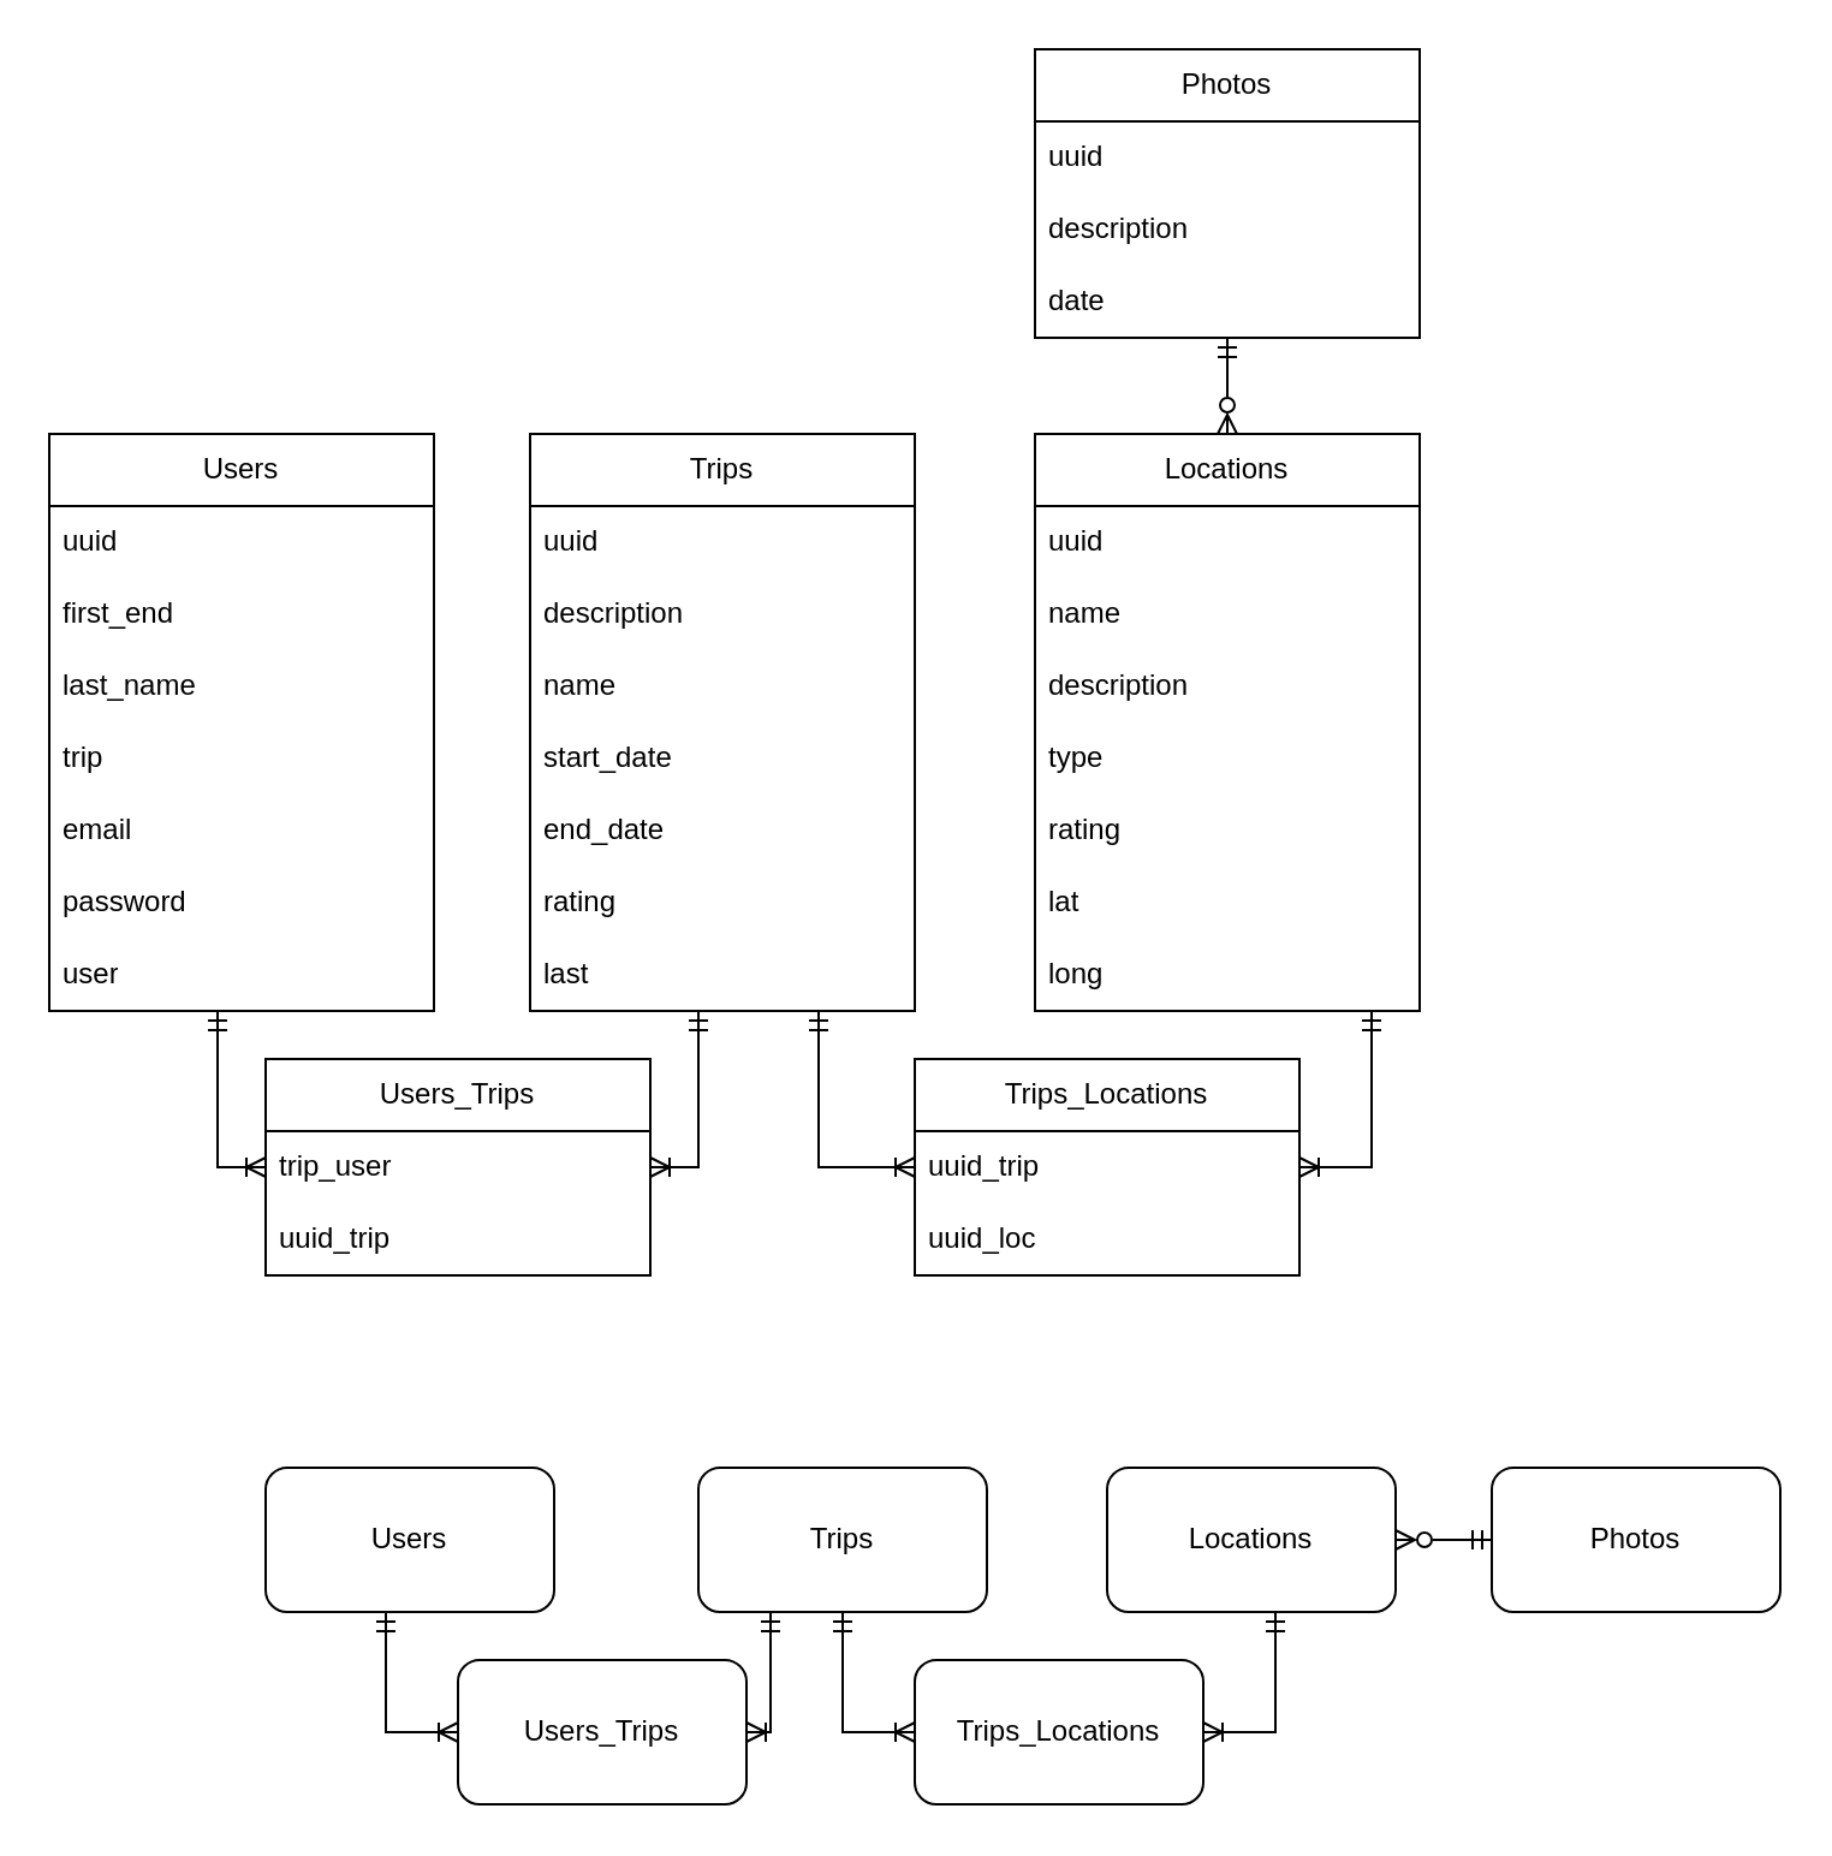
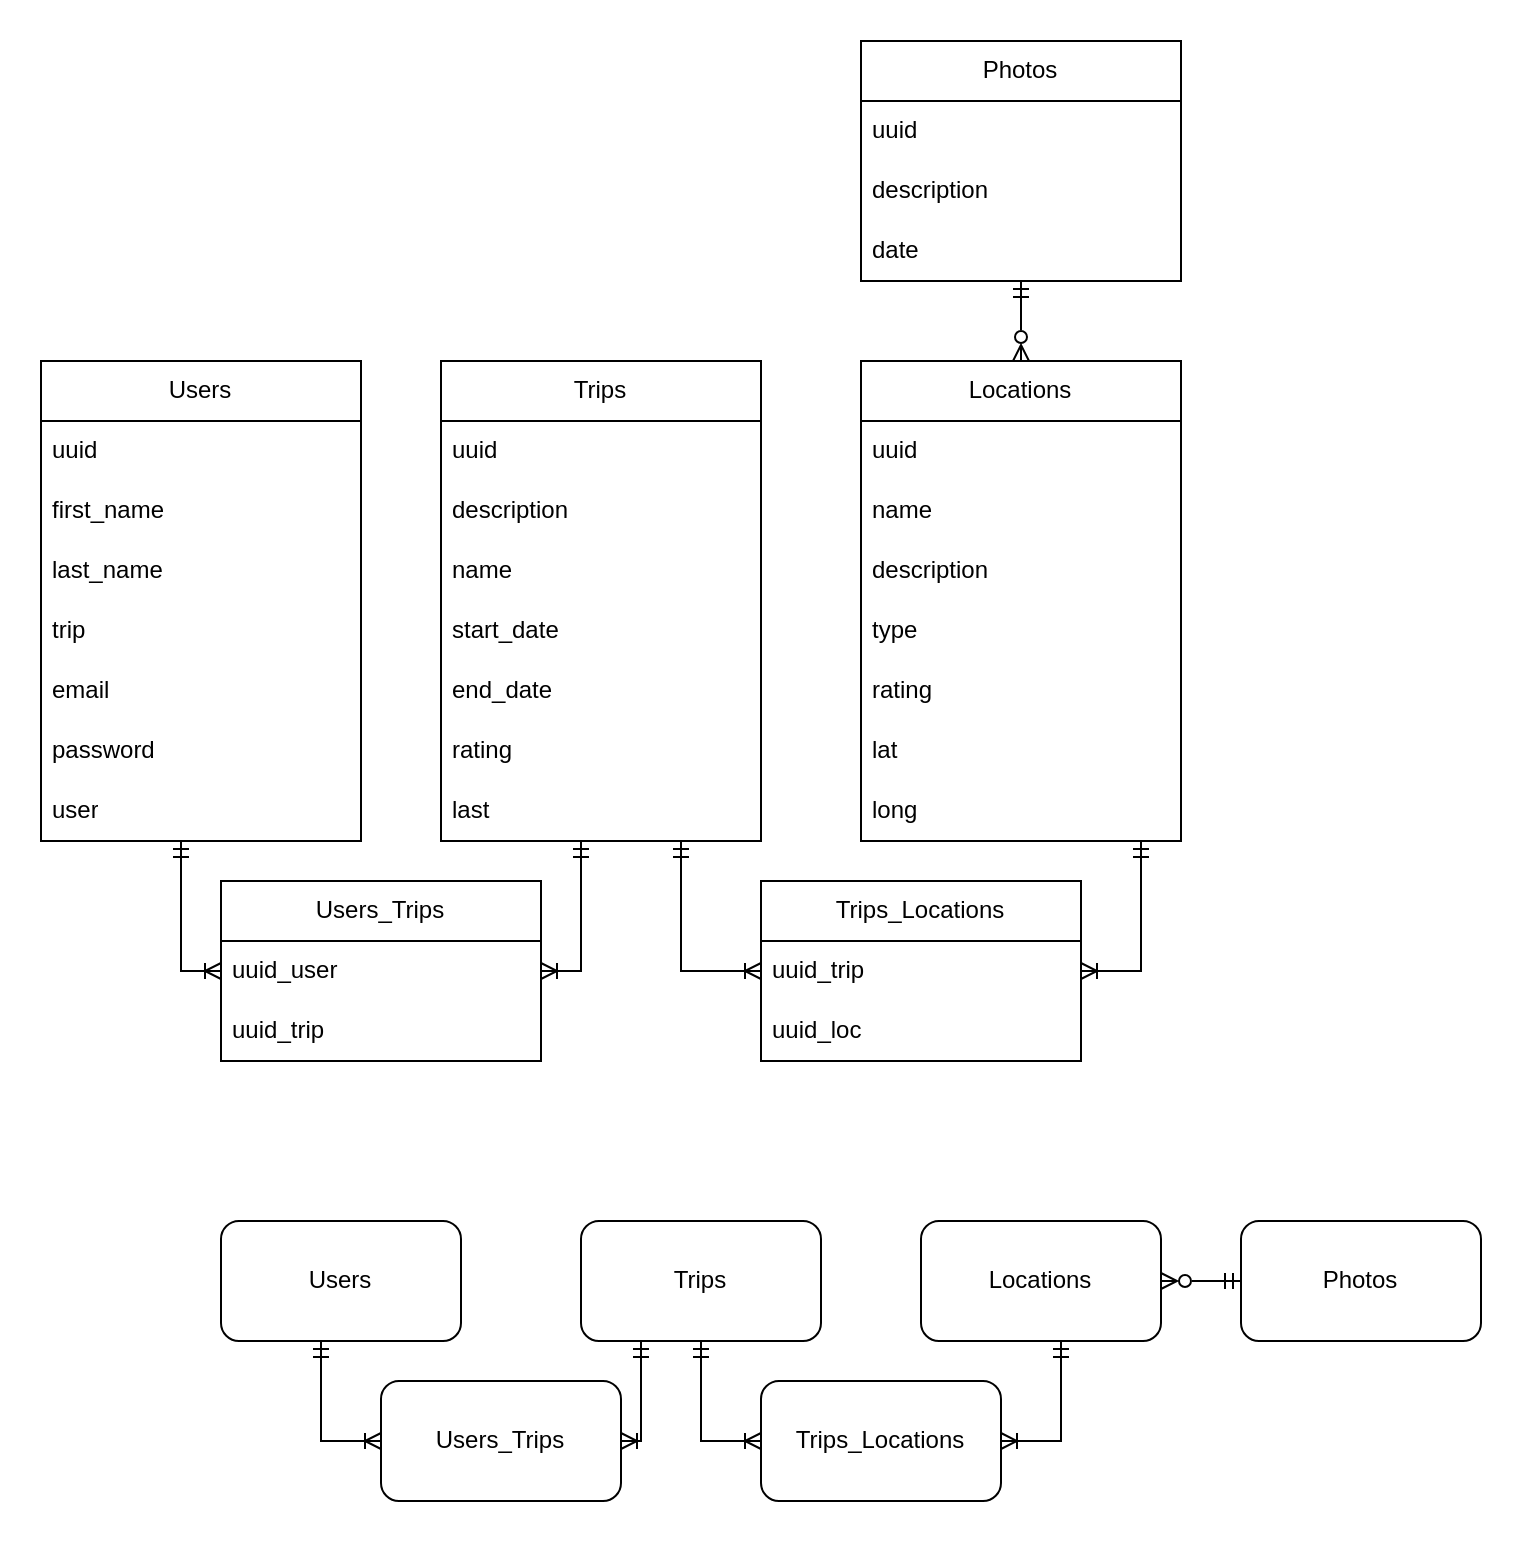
- <mxCell id="4" value="first_end" style="text;strokeColor=none;fillColor=none;align=left;verticalAlign=middle;spacingLeft=4;spacingRight=4;overflow=hidden;points=[[0,0.5],[1,0.5]];portConstraint=eastwest;rotatable=0;whiteSpace=wrap;html=1;" vertex="1" parent="2"><mxGeometry y="60" width="160" height="30" as="geometry" /></mxCell>
+ <mxCell id="4" value="first_name" style="text;strokeColor=none;fillColor=none;align=left;verticalAlign=middle;spacingLeft=4;spacingRight=4;overflow=hidden;points=[[0,0.5],[1,0.5]];portConstraint=eastwest;rotatable=0;whiteSpace=wrap;html=1;" vertex="1" parent="2"><mxGeometry y="60" width="160" height="30" as="geometry" /></mxCell>
- <mxCell id="19" value="trip_user" style="text;strokeColor=none;fillColor=none;align=left;verticalAlign=middle;spacingLeft=4;spacingRight=4;overflow=hidden;points=[[0,0.5],[1,0.5]];portConstraint=eastwest;rotatable=0;whiteSpace=wrap;html=1;" vertex="1" parent="18"><mxGeometry y="30" width="160" height="30" as="geometry" /></mxCell>
+ <mxCell id="19" value="uuid_user" style="text;strokeColor=none;fillColor=none;align=left;verticalAlign=middle;spacingLeft=4;spacingRight=4;overflow=hidden;points=[[0,0.5],[1,0.5]];portConstraint=eastwest;rotatable=0;whiteSpace=wrap;html=1;" vertex="1" parent="18"><mxGeometry y="30" width="160" height="30" as="geometry" /></mxCell>
